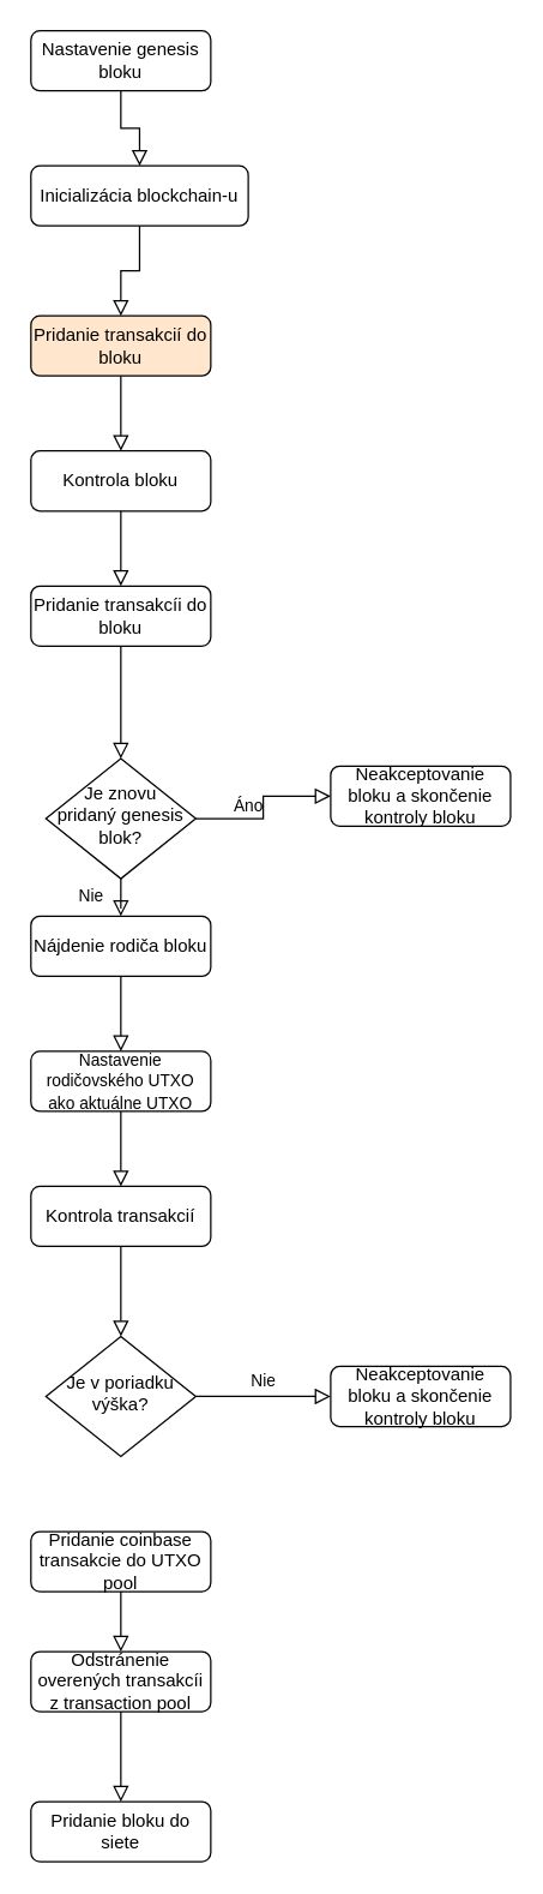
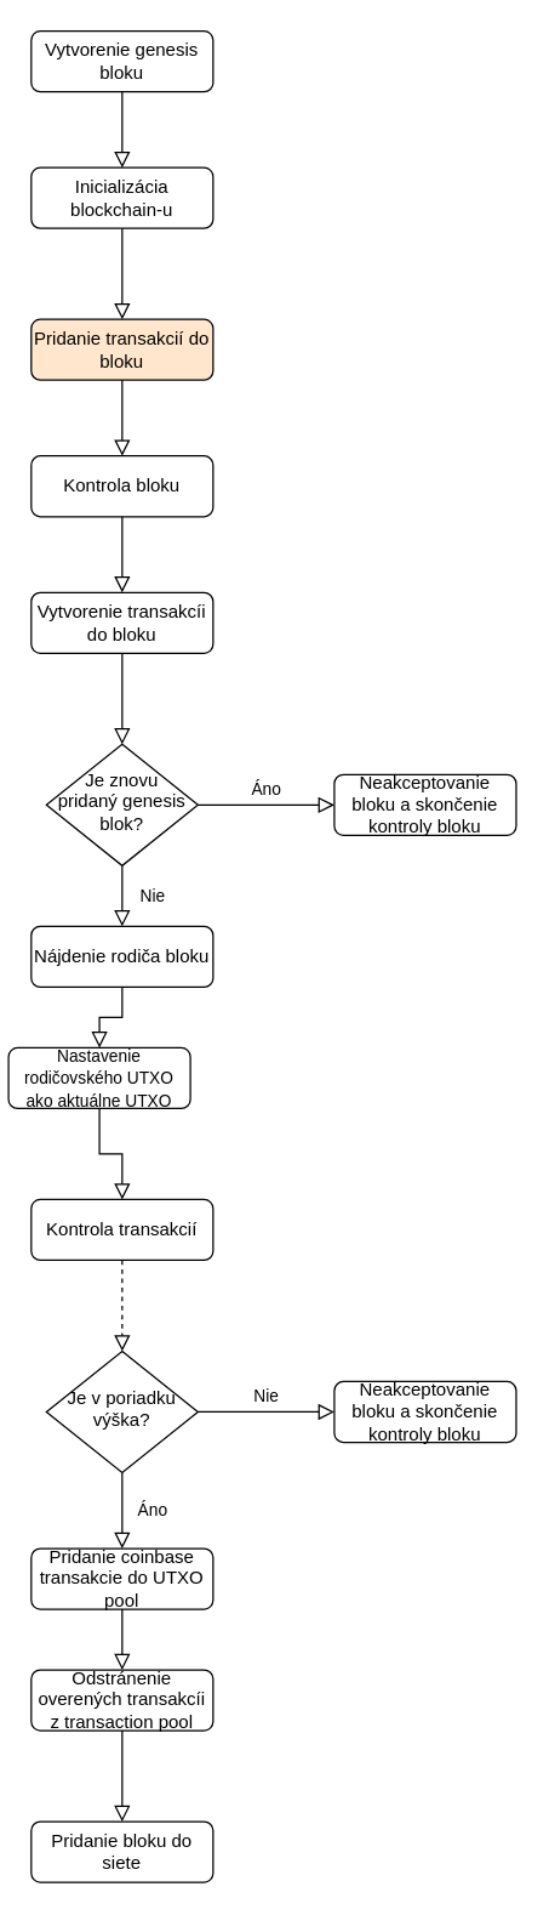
- <mxCell id="2" value="Nastavenie genesis bloku" style="rounded=1;whiteSpace=wrap;html=1;fontSize=12;glass=0;strokeWidth=1;shadow=0;" vertex="1" parent="1"><mxGeometry x="20" y="20" width="120" height="40" as="geometry" /></mxCell>
+ <mxCell id="2" value="Vytvorenie genesis bloku" style="rounded=1;whiteSpace=wrap;html=1;fontSize=12;glass=0;strokeWidth=1;shadow=0;" vertex="1" parent="1"><mxGeometry x="20" y="20" width="120" height="40" as="geometry" /></mxCell>
- <mxCell id="4" value="Inicializácia blockchain-u" style="rounded=1;whiteSpace=wrap;html=1;fontSize=12;glass=0;strokeWidth=1;shadow=0;" vertex="1" parent="1"><mxGeometry x="20" y="110" width="145" height="40" as="geometry" /></mxCell>
+ <mxCell id="4" value="Inicializácia blockchain-u" style="rounded=1;whiteSpace=wrap;html=1;fontSize=12;glass=0;strokeWidth=1;shadow=0;" vertex="1" parent="1"><mxGeometry x="20" y="110" width="120" height="40" as="geometry" /></mxCell>
- <mxCell id="10" value="Pridanie transakcíi do bloku" style="rounded=1;whiteSpace=wrap;html=1;fontSize=12;glass=0;strokeWidth=1;shadow=0;" vertex="1" parent="1"><mxGeometry x="20" y="390" width="120" height="40" as="geometry" /></mxCell>
+ <mxCell id="10" value="Vytvorenie transakcíi do bloku" style="rounded=1;whiteSpace=wrap;html=1;fontSize=12;glass=0;strokeWidth=1;shadow=0;" vertex="1" parent="1"><mxGeometry x="20" y="390" width="120" height="40" as="geometry" /></mxCell>
- <mxCell id="14" value="Je znovu pridaný genesis blok?" style="rhombus;whiteSpace=wrap;html=1;shadow=0;fontFamily=Helvetica;fontSize=12;align=center;strokeWidth=1;spacing=6;spacingTop=-4;" vertex="1" parent="1"><mxGeometry x="30" y="505" width="100" height="80" as="geometry" /></mxCell>
+ <mxCell id="14" value="Je znovu pridaný genesis blok?" style="rhombus;whiteSpace=wrap;html=1;shadow=0;fontFamily=Helvetica;fontSize=12;align=center;strokeWidth=1;spacing=6;spacingTop=-4;" vertex="1" parent="1"><mxGeometry x="30" y="490" width="100" height="80" as="geometry" /></mxCell>
- <mxCell id="17" value="&lt;font style=&quot;font-size: 11px&quot;&gt;Nastavenie rodičovského UTXO ako aktuálne UTXO&lt;/font&gt;" style="rounded=1;whiteSpace=wrap;html=1;fontSize=12;glass=0;strokeWidth=1;shadow=0;" vertex="1" parent="1"><mxGeometry x="20" y="700" width="120" height="40" as="geometry" /></mxCell>
+ <mxCell id="17" value="&lt;font style=&quot;font-size: 11px&quot;&gt;Nastavenie rodičovského UTXO ako aktuálne UTXO&lt;/font&gt;" style="rounded=1;whiteSpace=wrap;html=1;fontSize=12;glass=0;strokeWidth=1;shadow=0;" vertex="1" parent="1"><mxGeometry x="5" y="690" width="120" height="40" as="geometry" /></mxCell>
- <mxCell id="23" value="" style="rounded=0;html=1;jettySize=auto;orthogonalLoop=1;fontSize=11;endArrow=block;endFill=0;endSize=8;strokeWidth=1;shadow=0;labelBackgroundColor=none;edgeStyle=orthogonalEdgeStyle;exitX=0.5;exitY=1;exitDx=0;exitDy=0;entryX=0.5;entryY=0;entryDx=0;entryDy=0;" edge="1" parent="1" source="18" target="22"><mxGeometry relative="1" as="geometry"><mxPoint x="-80" y="860" as="sourcePoint" /><mxPoint x="20" y="890" as="targetPoint" /></mxGeometry></mxCell>
+ <mxCell id="23" value="" style="rounded=0;html=1;jettySize=auto;orthogonalLoop=1;fontSize=11;endArrow=block;endFill=0;endSize=8;strokeWidth=1;shadow=0;labelBackgroundColor=none;edgeStyle=orthogonalEdgeStyle;exitX=0.5;exitY=1;exitDx=0;exitDy=0;entryX=0.5;entryY=0;entryDx=0;entryDy=0;dashed=1;" edge="1" parent="1" source="18" target="22"><mxGeometry relative="1" as="geometry"><mxPoint x="-80" y="860" as="sourcePoint" /><mxPoint x="20" y="890" as="targetPoint" /></mxGeometry></mxCell>
+ <mxCell id="20" value="Áno" style="rounded=0;html=1;jettySize=auto;orthogonalLoop=1;fontSize=11;endArrow=block;endFill=0;endSize=8;strokeWidth=1;shadow=0;labelBackgroundColor=none;edgeStyle=orthogonalEdgeStyle;entryX=0.5;entryY=0;entryDx=0;entryDy=0;" edge="1" parent="1" source="22" target="24"><mxGeometry y="20" relative="1" as="geometry"><mxPoint as="offset" /><mxPoint x="80" y="1010" as="targetPoint" /></mxGeometry></mxCell>
